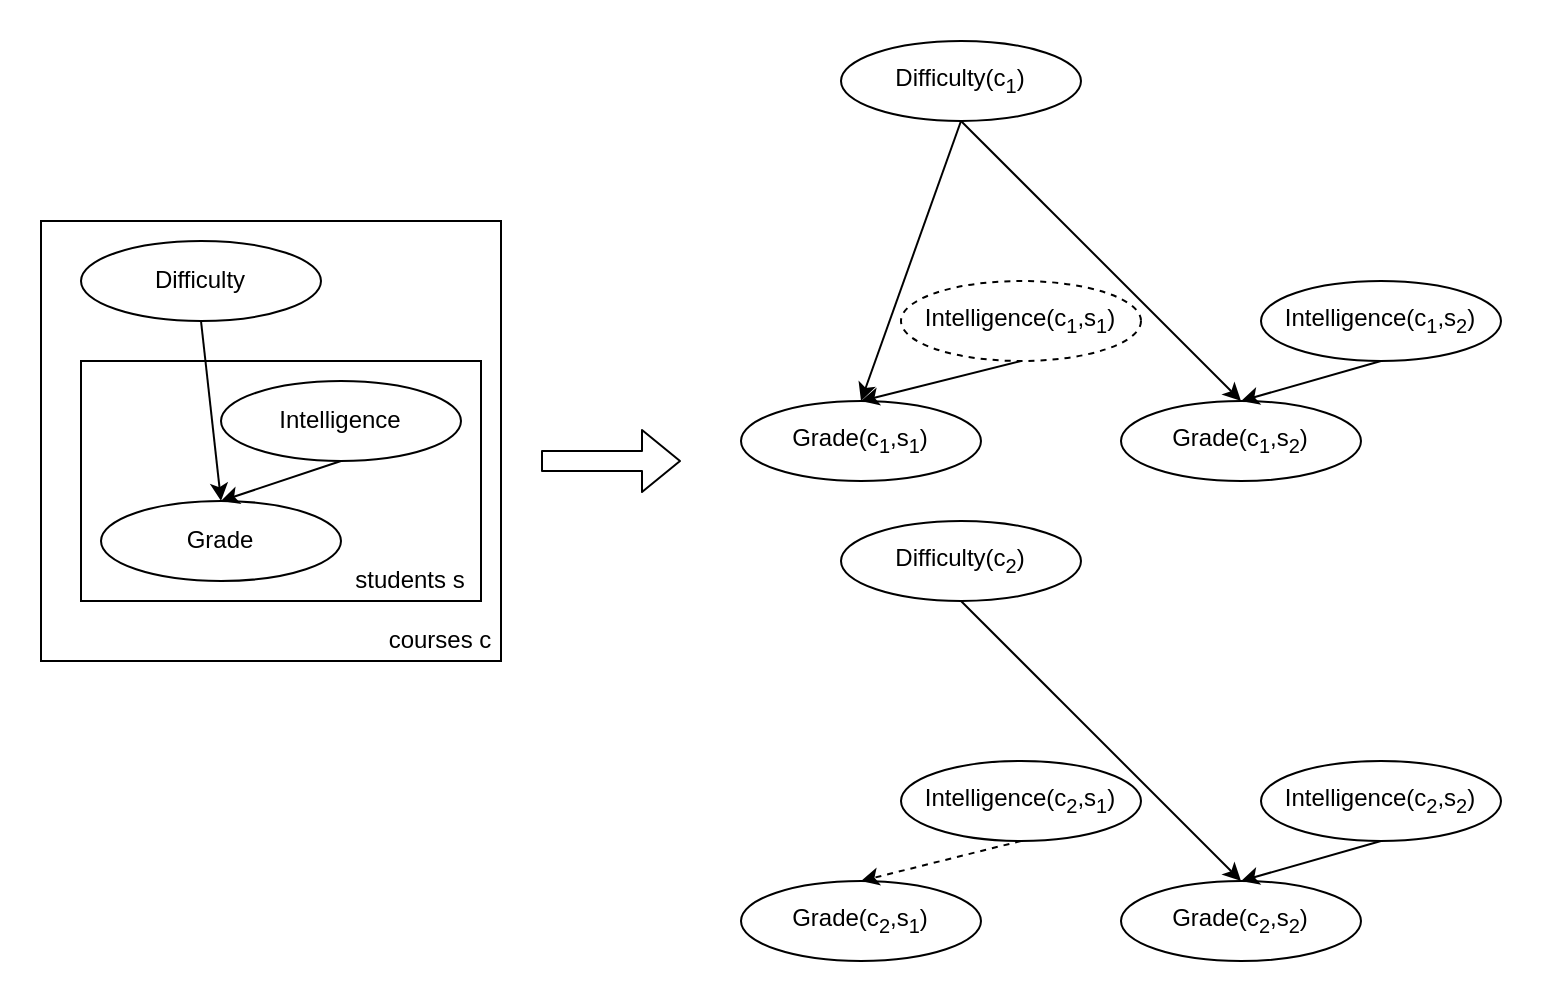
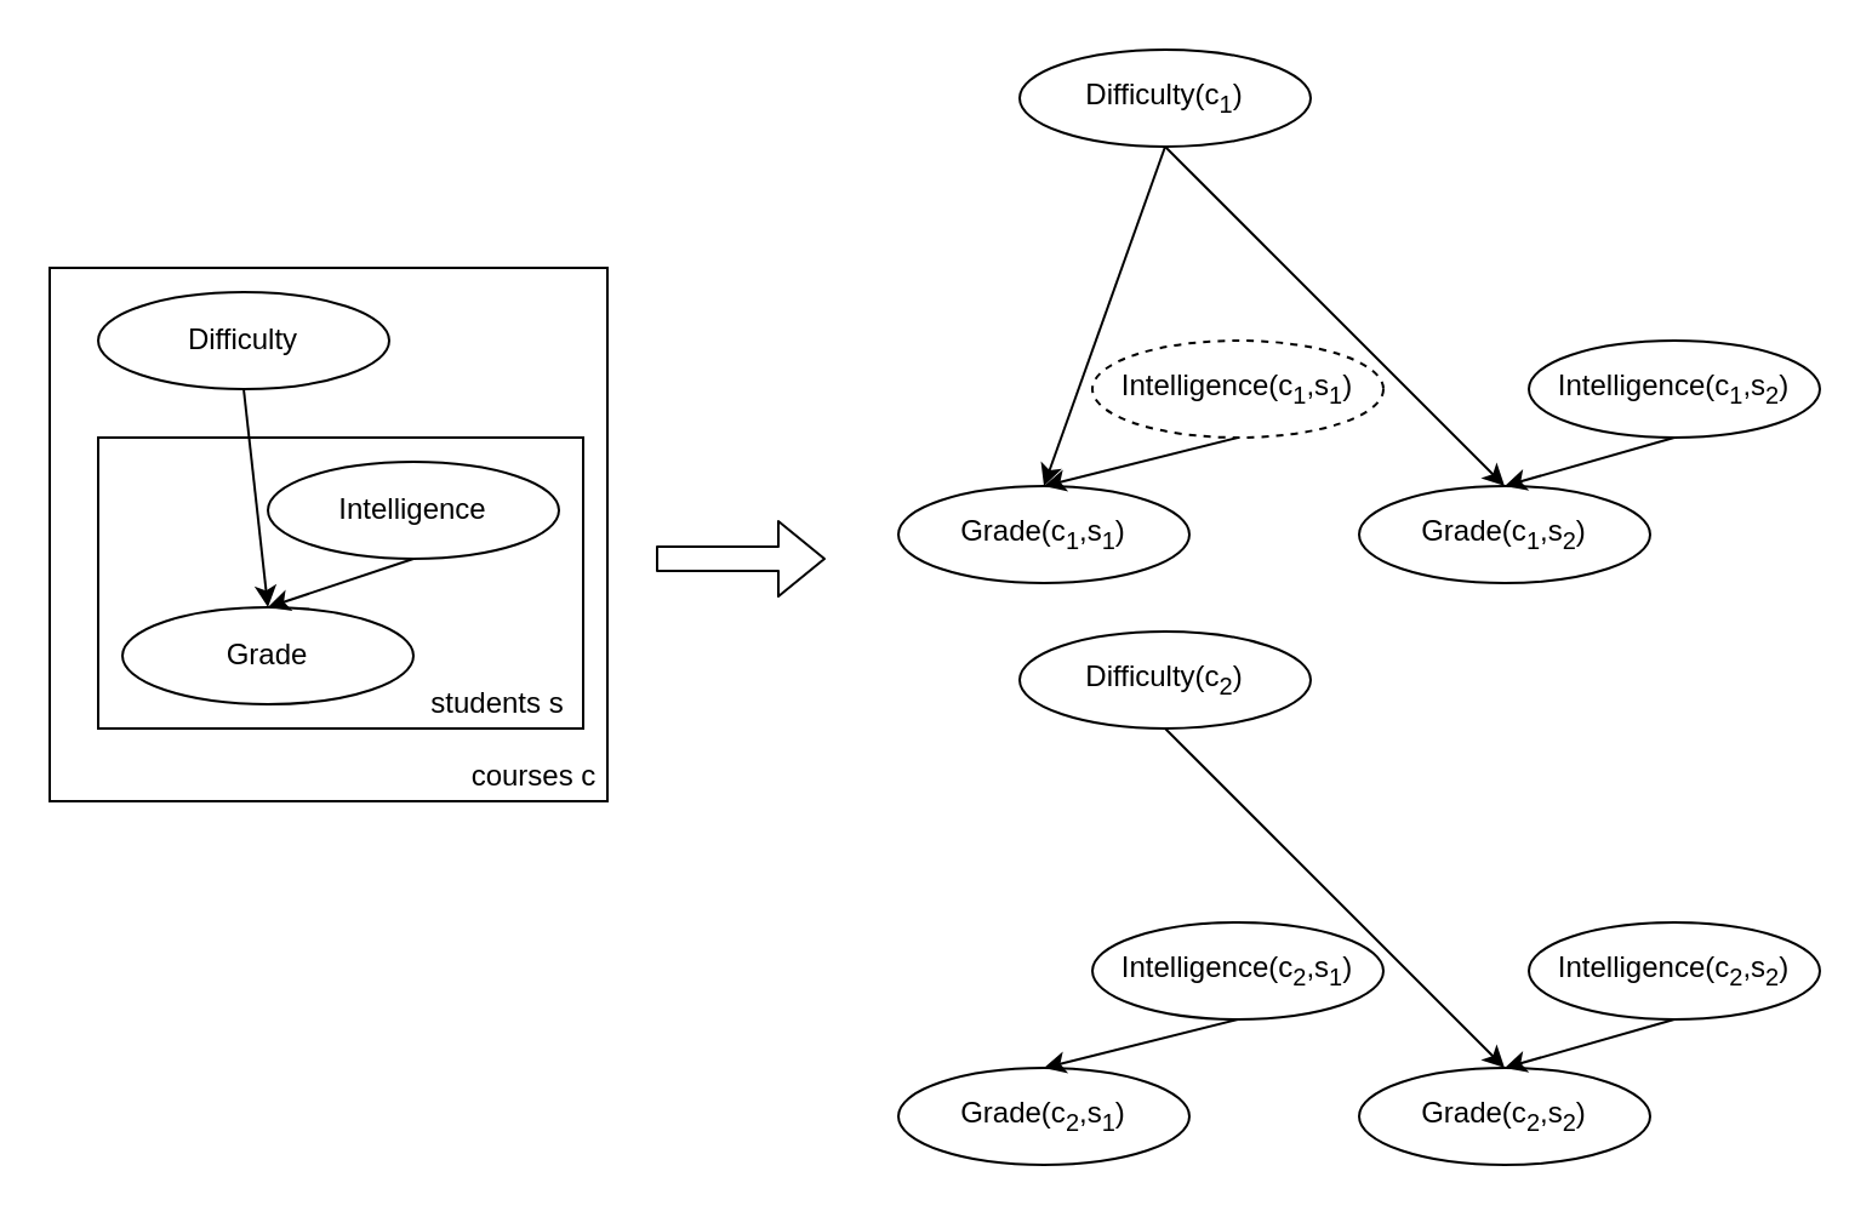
- <mxCell id="25" value="" style="endArrow=classic;html=1;exitX=0.5;exitY=1;exitDx=0;exitDy=0;entryX=0.5;entryY=0;entryDx=0;entryDy=0;dashed=1;" edge="1" parent="1" source="21" target="23"><mxGeometry width="50" height="50" relative="1" as="geometry"><mxPoint x="340" y="660" as="sourcePoint" /><mxPoint x="390" y="610" as="targetPoint" /></mxGeometry></mxCell>
+ <mxCell id="25" value="" style="endArrow=classic;html=1;exitX=0.5;exitY=1;exitDx=0;exitDy=0;entryX=0.5;entryY=0;entryDx=0;entryDy=0;" edge="1" parent="1" source="21" target="23"><mxGeometry width="50" height="50" relative="1" as="geometry"><mxPoint x="340" y="660" as="sourcePoint" /><mxPoint x="390" y="610" as="targetPoint" /></mxGeometry></mxCell>
